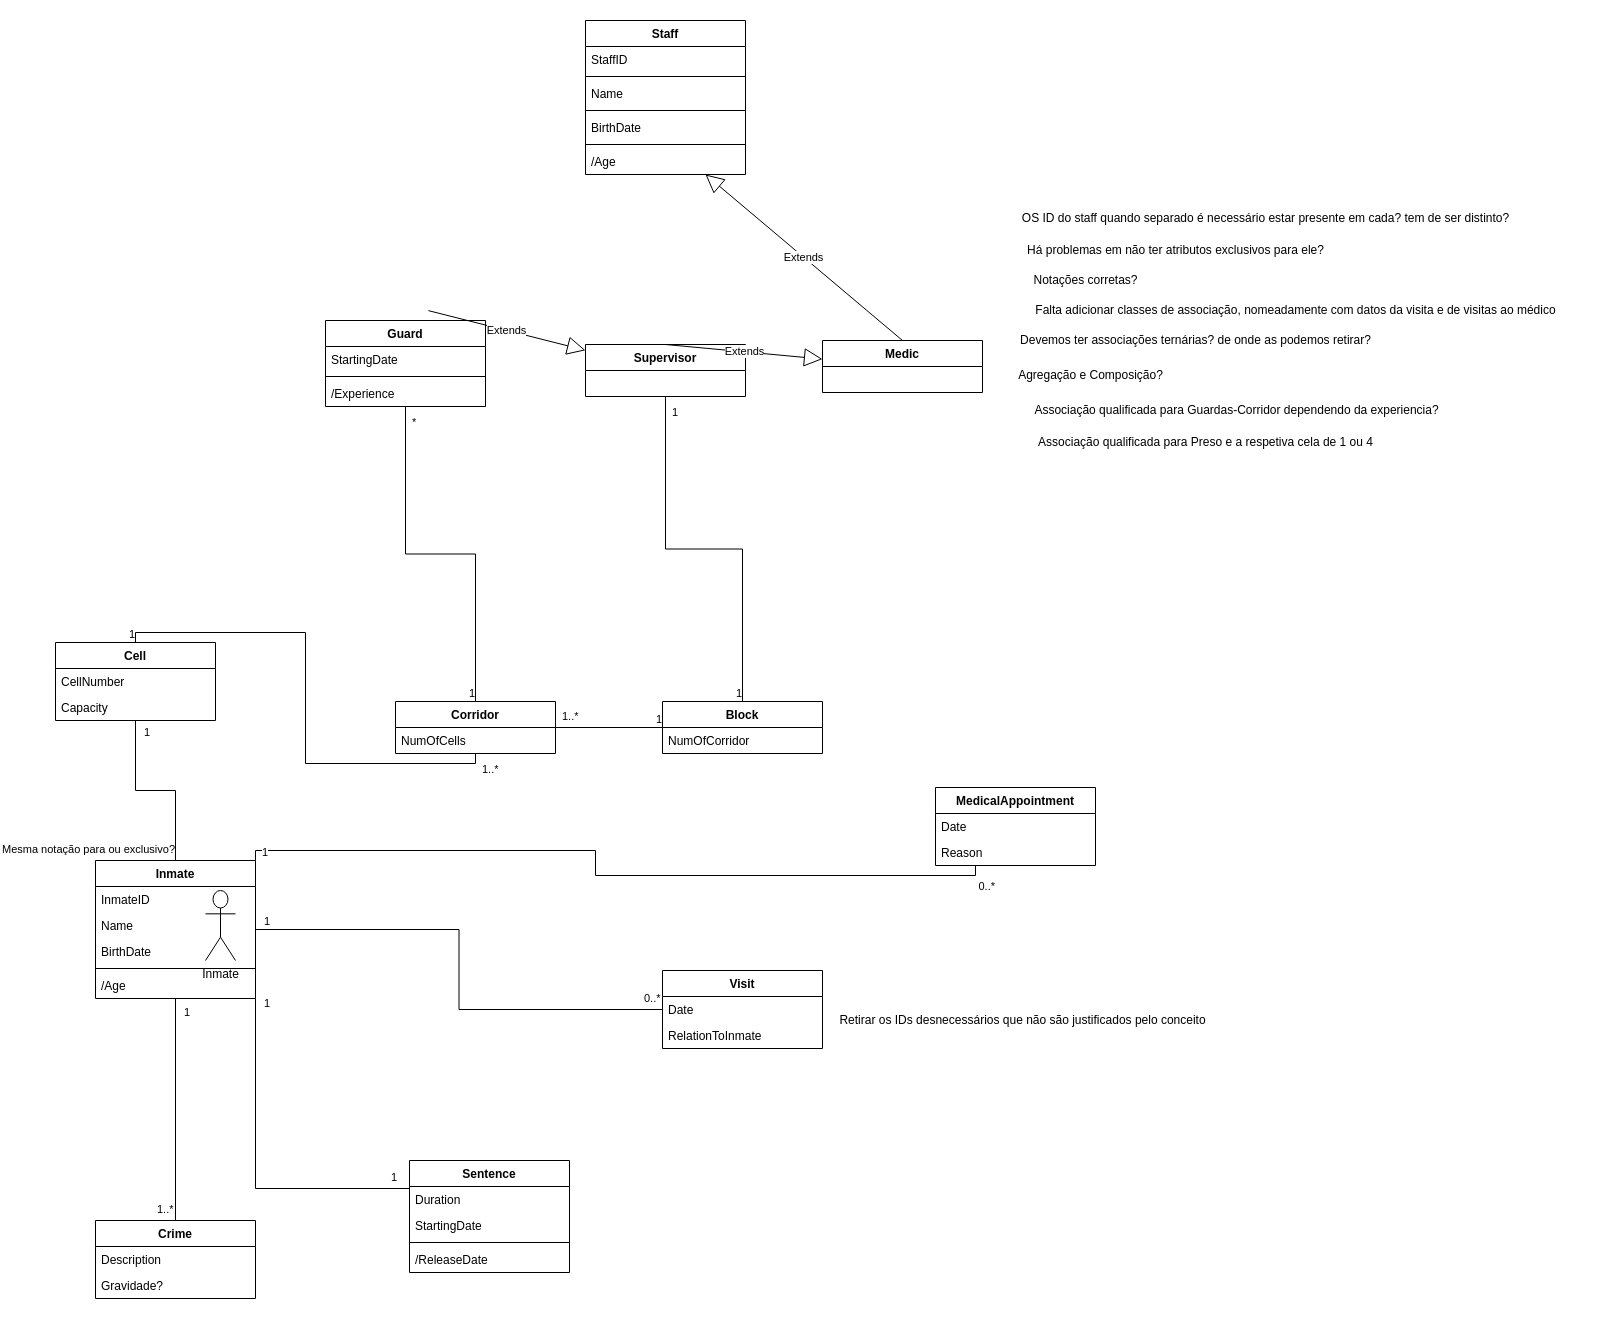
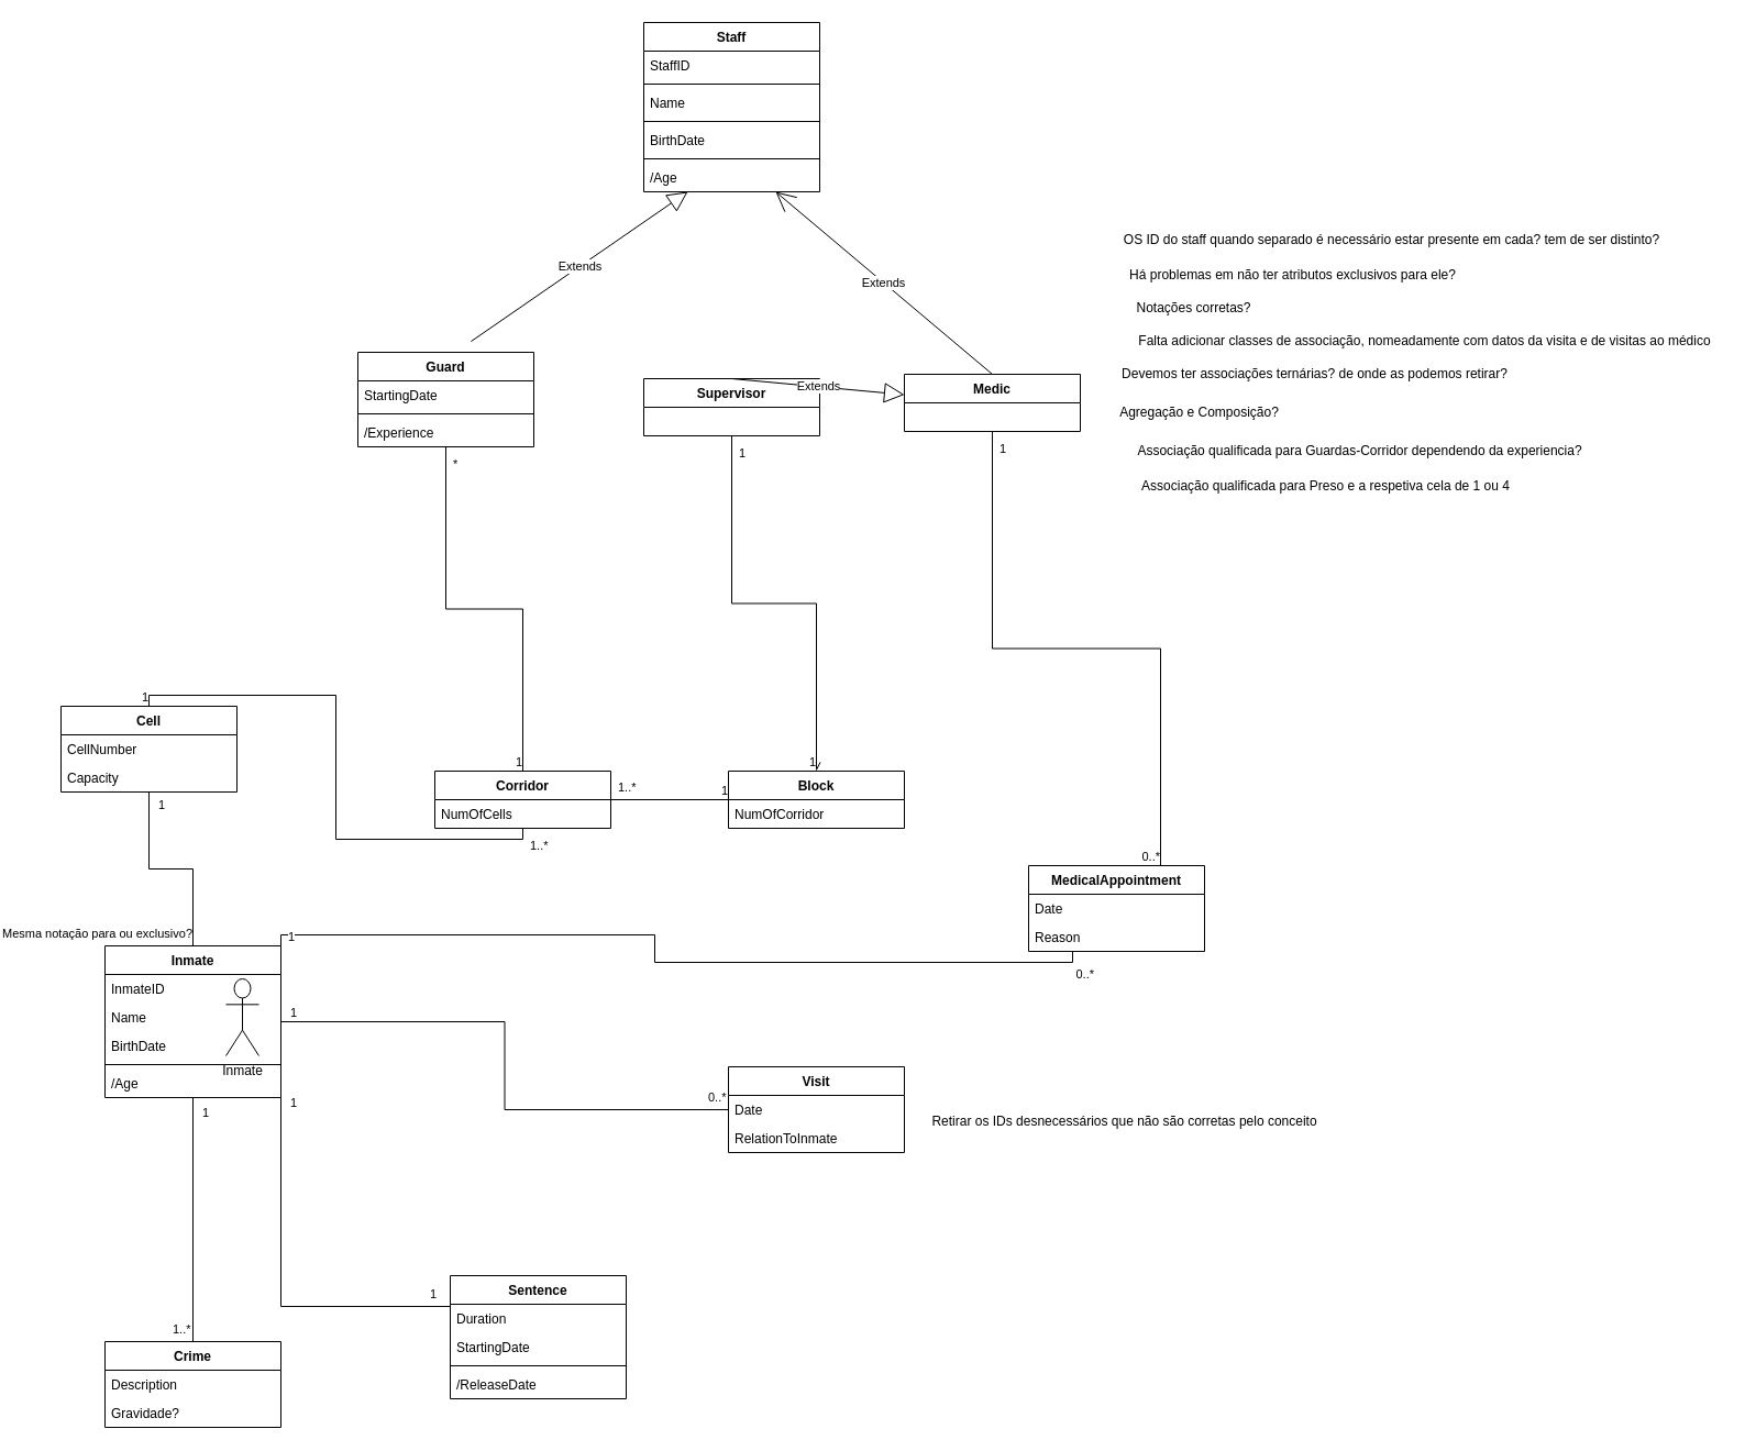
- <mxCell id="42" value="Extends" style="endArrow=block;endSize=16;endFill=0;html=1;rounded=0;strokeColor=#000000;exitX=0.5;exitY=0;exitDx=0;exitDy=0;entryX=0.75;entryY=1;entryDx=0;entryDy=0;" parent="1" source="40" target="32" edge="1"><mxGeometry width="160" relative="1" as="geometry"><mxPoint x="1140" y="781.01" as="sourcePoint" /><mxPoint x="1379.99" y="610" as="targetPoint" /></mxGeometry></mxCell>
+ <mxCell id="42" value="Extends" style="endArrow=open;endSize=16;endFill=0;html=1;rounded=0;strokeColor=#000000;exitX=0.5;exitY=0;exitDx=0;exitDy=0;entryX=0.75;entryY=1;entryDx=0;entryDy=0;" parent="1" source="40" target="32" edge="1"><mxGeometry width="160" relative="1" as="geometry"><mxPoint x="1140" y="781.01" as="sourcePoint" /><mxPoint x="1379.99" y="610" as="targetPoint" /></mxGeometry></mxCell>
- <mxCell id="31" value="Extends" style="endArrow=block;endSize=16;endFill=0;html=1;rounded=0;strokeColor=#000000;exitX=0.643;exitY=-0.115;exitDx=0;exitDy=0;exitPerimeter=0;" parent="1" source="6" target="19" edge="1"><mxGeometry width="160" relative="1" as="geometry"><mxPoint x="850" y="720" as="sourcePoint" /><mxPoint x="1010" y="720" as="targetPoint" /></mxGeometry></mxCell>
+ <mxCell id="31" value="Extends" style="endArrow=block;endSize=16;endFill=0;html=1;rounded=0;strokeColor=#000000;exitX=0.643;exitY=-0.115;exitDx=0;exitDy=0;exitPerimeter=0;entryX=0.25;entryY=1;entryDx=0;entryDy=0;" parent="1" source="6" target="32" edge="1"><mxGeometry width="160" relative="1" as="geometry"><mxPoint x="850" y="720" as="sourcePoint" /><mxPoint x="1010" y="720" as="targetPoint" /></mxGeometry></mxCell>
+ <mxCell id="71" value="" style="endArrow=none;html=1;edgeStyle=orthogonalEdgeStyle;rounded=0;strokeColor=#000000;exitX=0.5;exitY=1;exitDx=0;exitDy=0;entryX=0.75;entryY=0;entryDx=0;entryDy=0;" parent="1" source="40" target="49" edge="1"><mxGeometry relative="1" as="geometry"><mxPoint x="833" y="480" as="sourcePoint" /><mxPoint x="950" y="809" as="targetPoint" /></mxGeometry></mxCell>
+ <mxCell id="72" value="1" style="edgeLabel;resizable=0;html=1;align=left;verticalAlign=bottom;strokeColor=#000000;" parent="71" connectable="0" vertex="1"><mxGeometry x="-1" relative="1" as="geometry"><mxPoint x="5" y="24" as="offset" /></mxGeometry></mxCell>
+ <mxCell id="73" value="0..*" style="edgeLabel;resizable=0;html=1;align=right;verticalAlign=bottom;strokeColor=#000000;" parent="71" connectable="0" vertex="1"><mxGeometry x="1" relative="1" as="geometry" /></mxCell>
- <mxCell id="43" value="" style="endArrow=none;html=1;edgeStyle=orthogonalEdgeStyle;rounded=0;strokeColor=#000000;exitX=0.5;exitY=1;exitDx=0;exitDy=0;entryX=0.5;entryY=0;entryDx=0;entryDy=0;" parent="1" source="19" target="2" edge="1"><mxGeometry relative="1" as="geometry"><mxPoint x="1121" y="710" as="sourcePoint" /><mxPoint x="1281" y="710" as="targetPoint" /></mxGeometry></mxCell>
+ <mxCell id="43" value="" style="endArrow=open;html=1;edgeStyle=orthogonalEdgeStyle;rounded=0;strokeColor=#000000;exitX=0.5;exitY=1;exitDx=0;exitDy=0;entryX=0.5;entryY=0;entryDx=0;entryDy=0;" parent="1" source="19" target="2" edge="1"><mxGeometry relative="1" as="geometry"><mxPoint x="1121" y="710" as="sourcePoint" /><mxPoint x="1281" y="710" as="targetPoint" /></mxGeometry></mxCell>
- <mxCell id="85" value="Retirar os IDs desnecessários que não são justificados pelo conceito" style="text;html=1;align=center;verticalAlign=middle;resizable=0;points=[];autosize=1;strokeColor=none;fillColor=none;" vertex="1" parent="1"><mxGeometry x="787" y="1010" width="400" height="20" as="geometry" /></mxCell>
+ <mxCell id="85" value="Retirar os IDs desnecessários que não são corretas pelo conceito" style="text;html=1;align=center;verticalAlign=middle;resizable=0;points=[];autosize=1;strokeColor=none;fillColor=none;" vertex="1" parent="1"><mxGeometry x="787" y="1010" width="400" height="20" as="geometry" /></mxCell>
